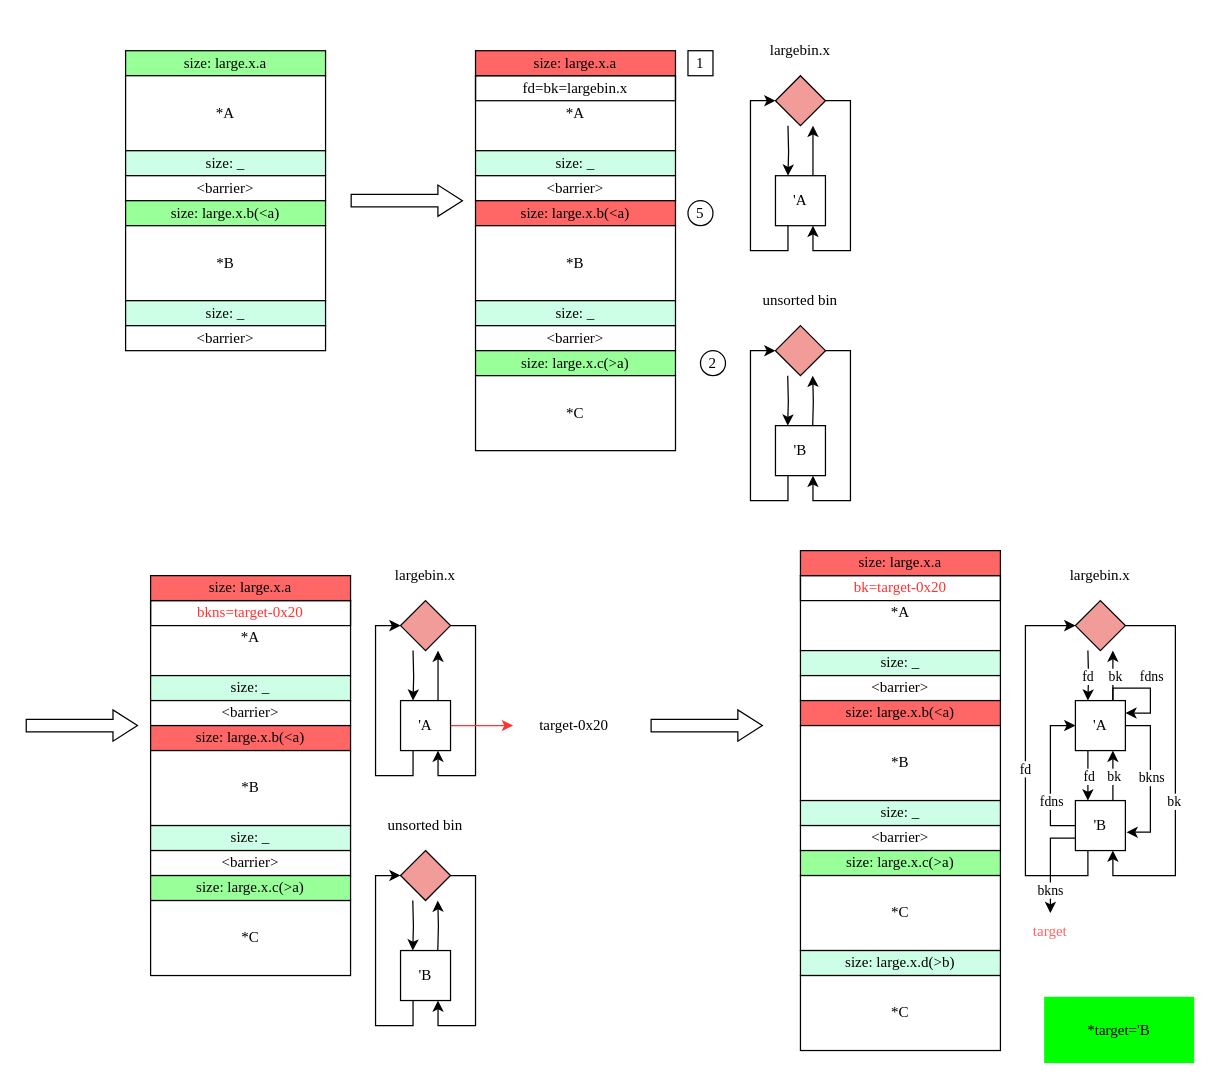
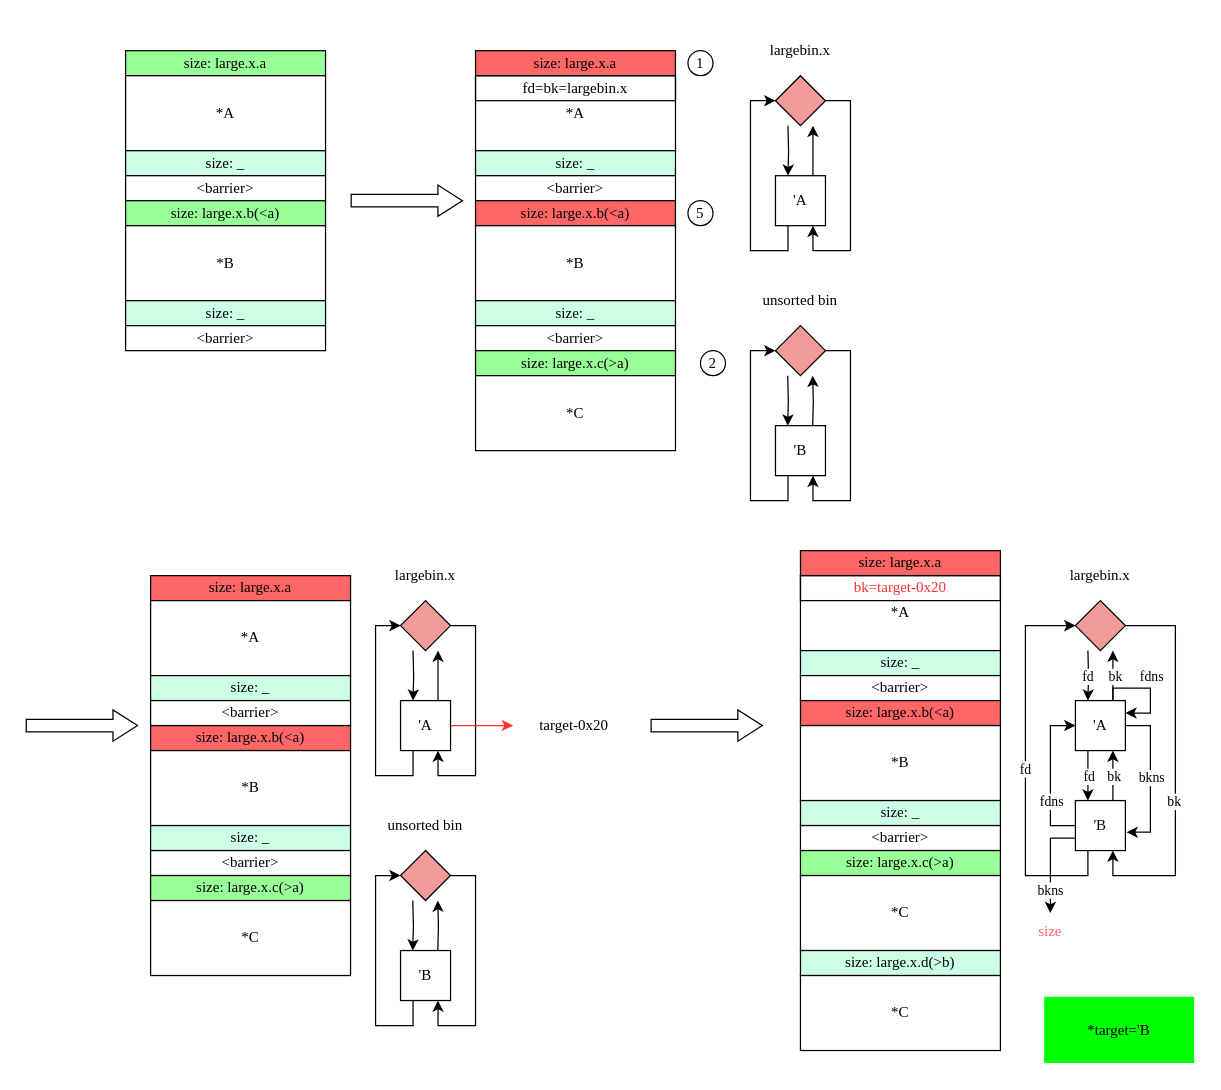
- <mxCell id="31" value="1" style="whiteSpace=wrap;html=1;aspect=fixed;fontFamily=Cascadia Mono;fillColor=#FFFFFF;rounded=0;" parent="1" vertex="1"><mxGeometry x="550" y="40" width="20" height="20" as="geometry" /></mxCell>
+ <mxCell id="31" value="1" style="ellipse;whiteSpace=wrap;html=1;aspect=fixed;fontFamily=Cascadia Mono;fillColor=#FFFFFF;" parent="1" vertex="1"><mxGeometry x="550" y="40" width="20" height="20" as="geometry" /></mxCell>
- <mxCell id="52" value="&lt;font color=&quot;#ff3333&quot;&gt;bkns=target-0x20&lt;/font&gt;" style="rounded=0;whiteSpace=wrap;html=1;strokeColor=default;fontFamily=Cascadia Mono;fillColor=none;" parent="49" vertex="1"><mxGeometry y="20" width="160" height="20" as="geometry" /></mxCell>
- <mxCell id="124" value="&lt;font color=&quot;#ff6666&quot;&gt;target&lt;/font&gt;" style="text;html=1;strokeColor=none;fillColor=none;align=center;verticalAlign=middle;whiteSpace=wrap;rounded=0;fontFamily=Cascadia Mono;fontColor=#000000;" parent="1" vertex="1"><mxGeometry x="810" y="730" width="60" height="30" as="geometry" /></mxCell>
+ <mxCell id="124" value="&lt;font color=&quot;#ff6666&quot;&gt;size&lt;/font&gt;" style="text;html=1;strokeColor=none;fillColor=none;align=center;verticalAlign=middle;whiteSpace=wrap;rounded=0;fontFamily=Cascadia Mono;fontColor=#000000;" parent="1" vertex="1"><mxGeometry x="810" y="730" width="60" height="30" as="geometry" /></mxCell>
